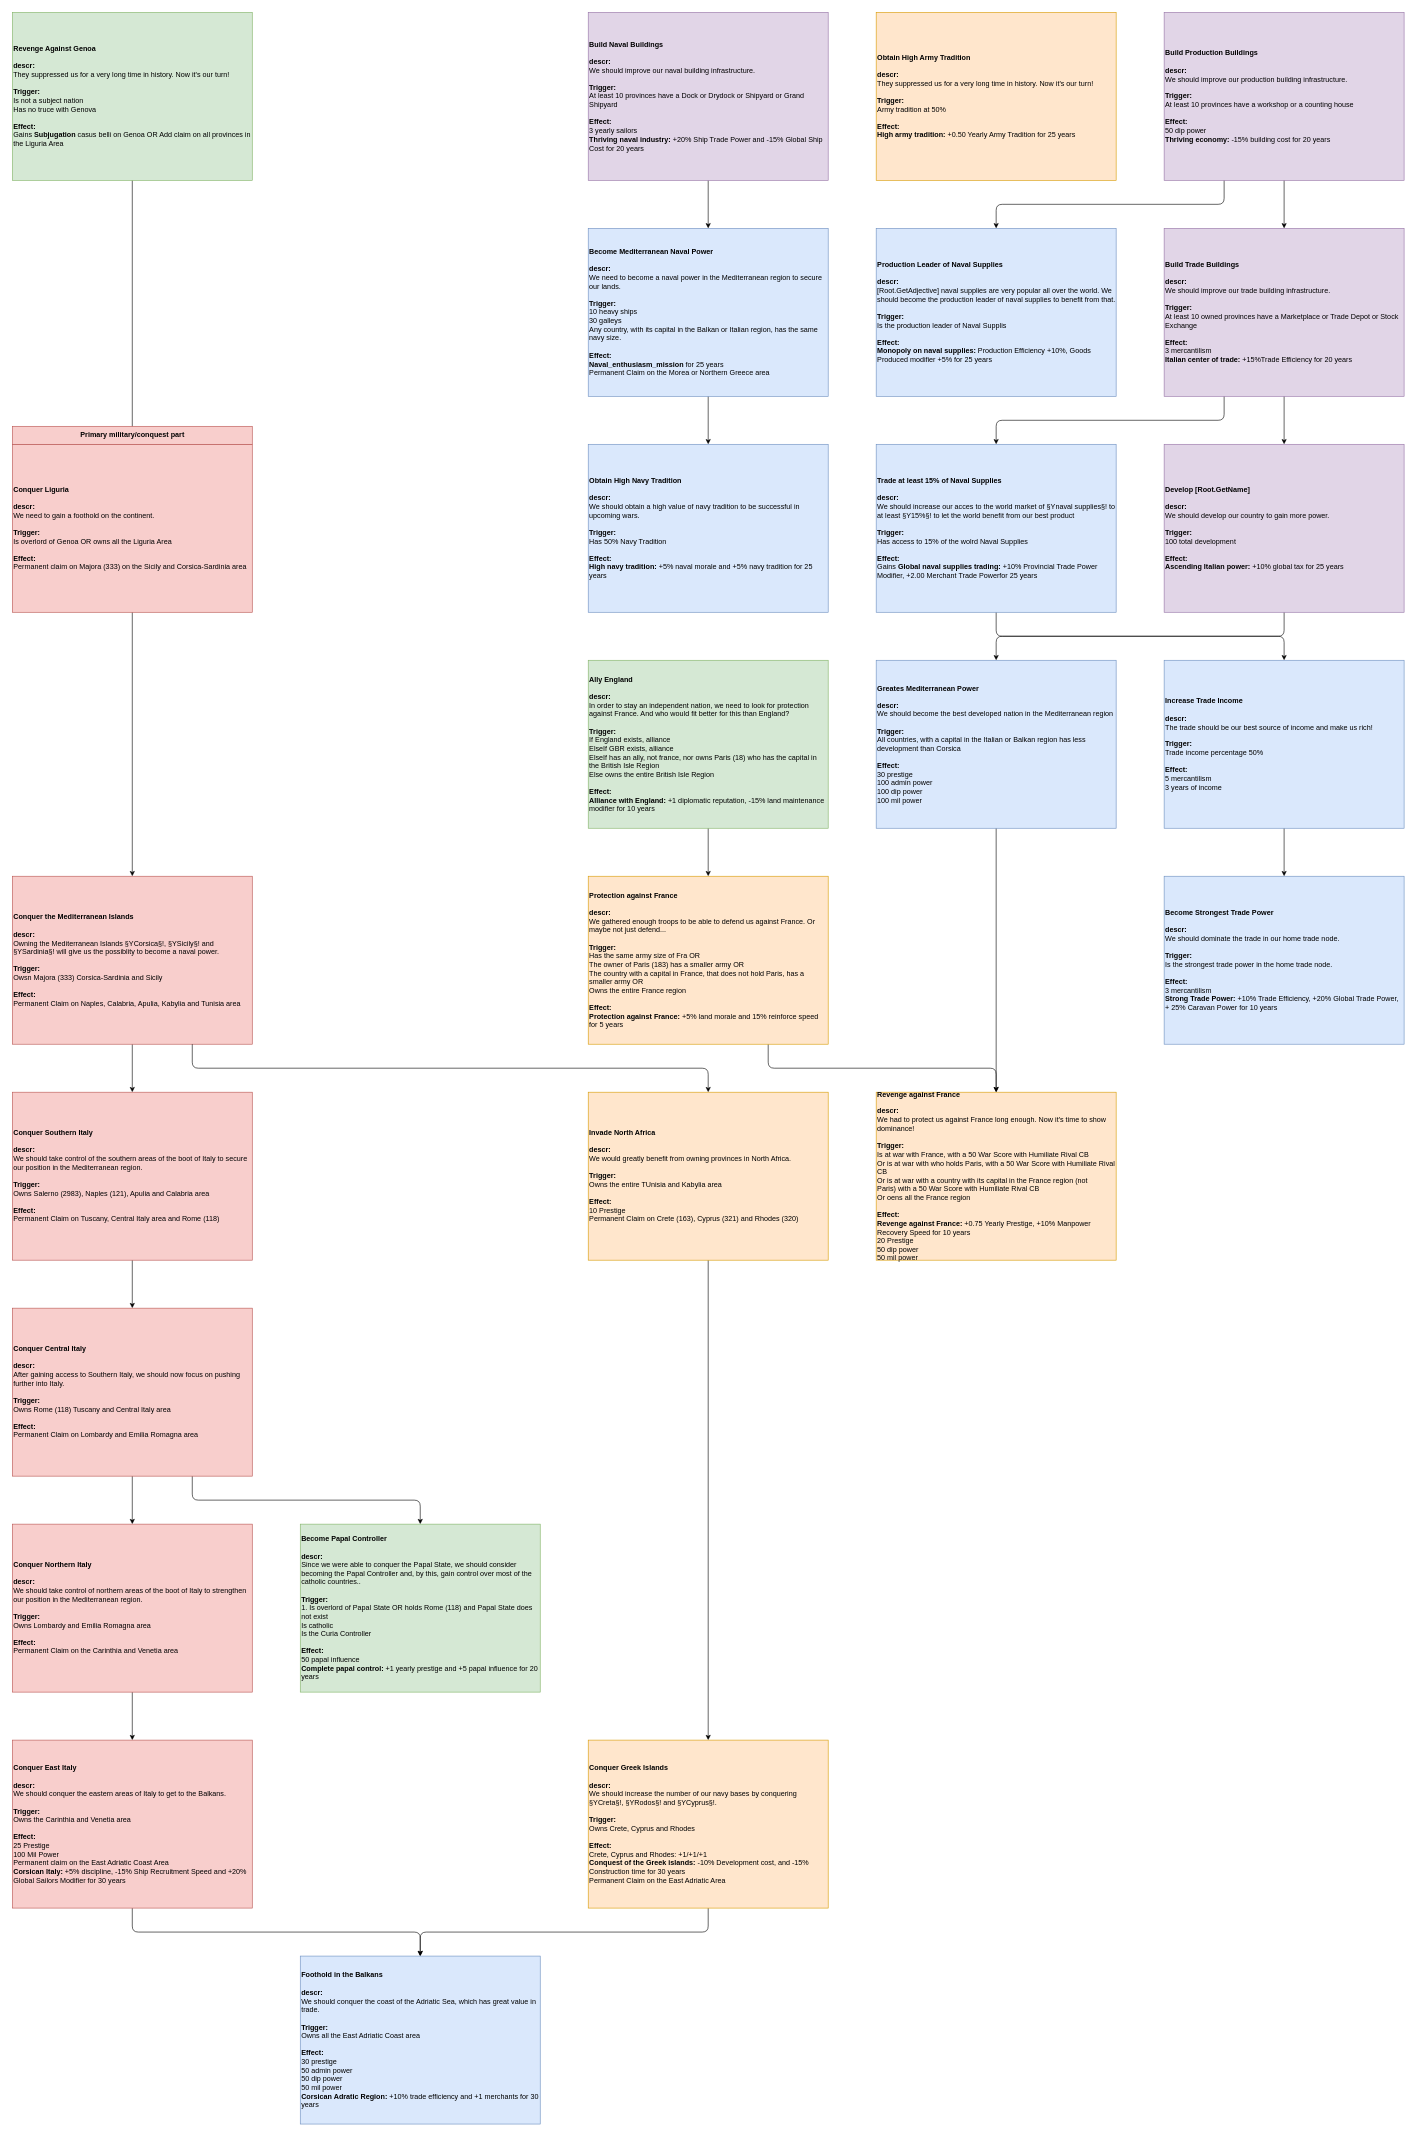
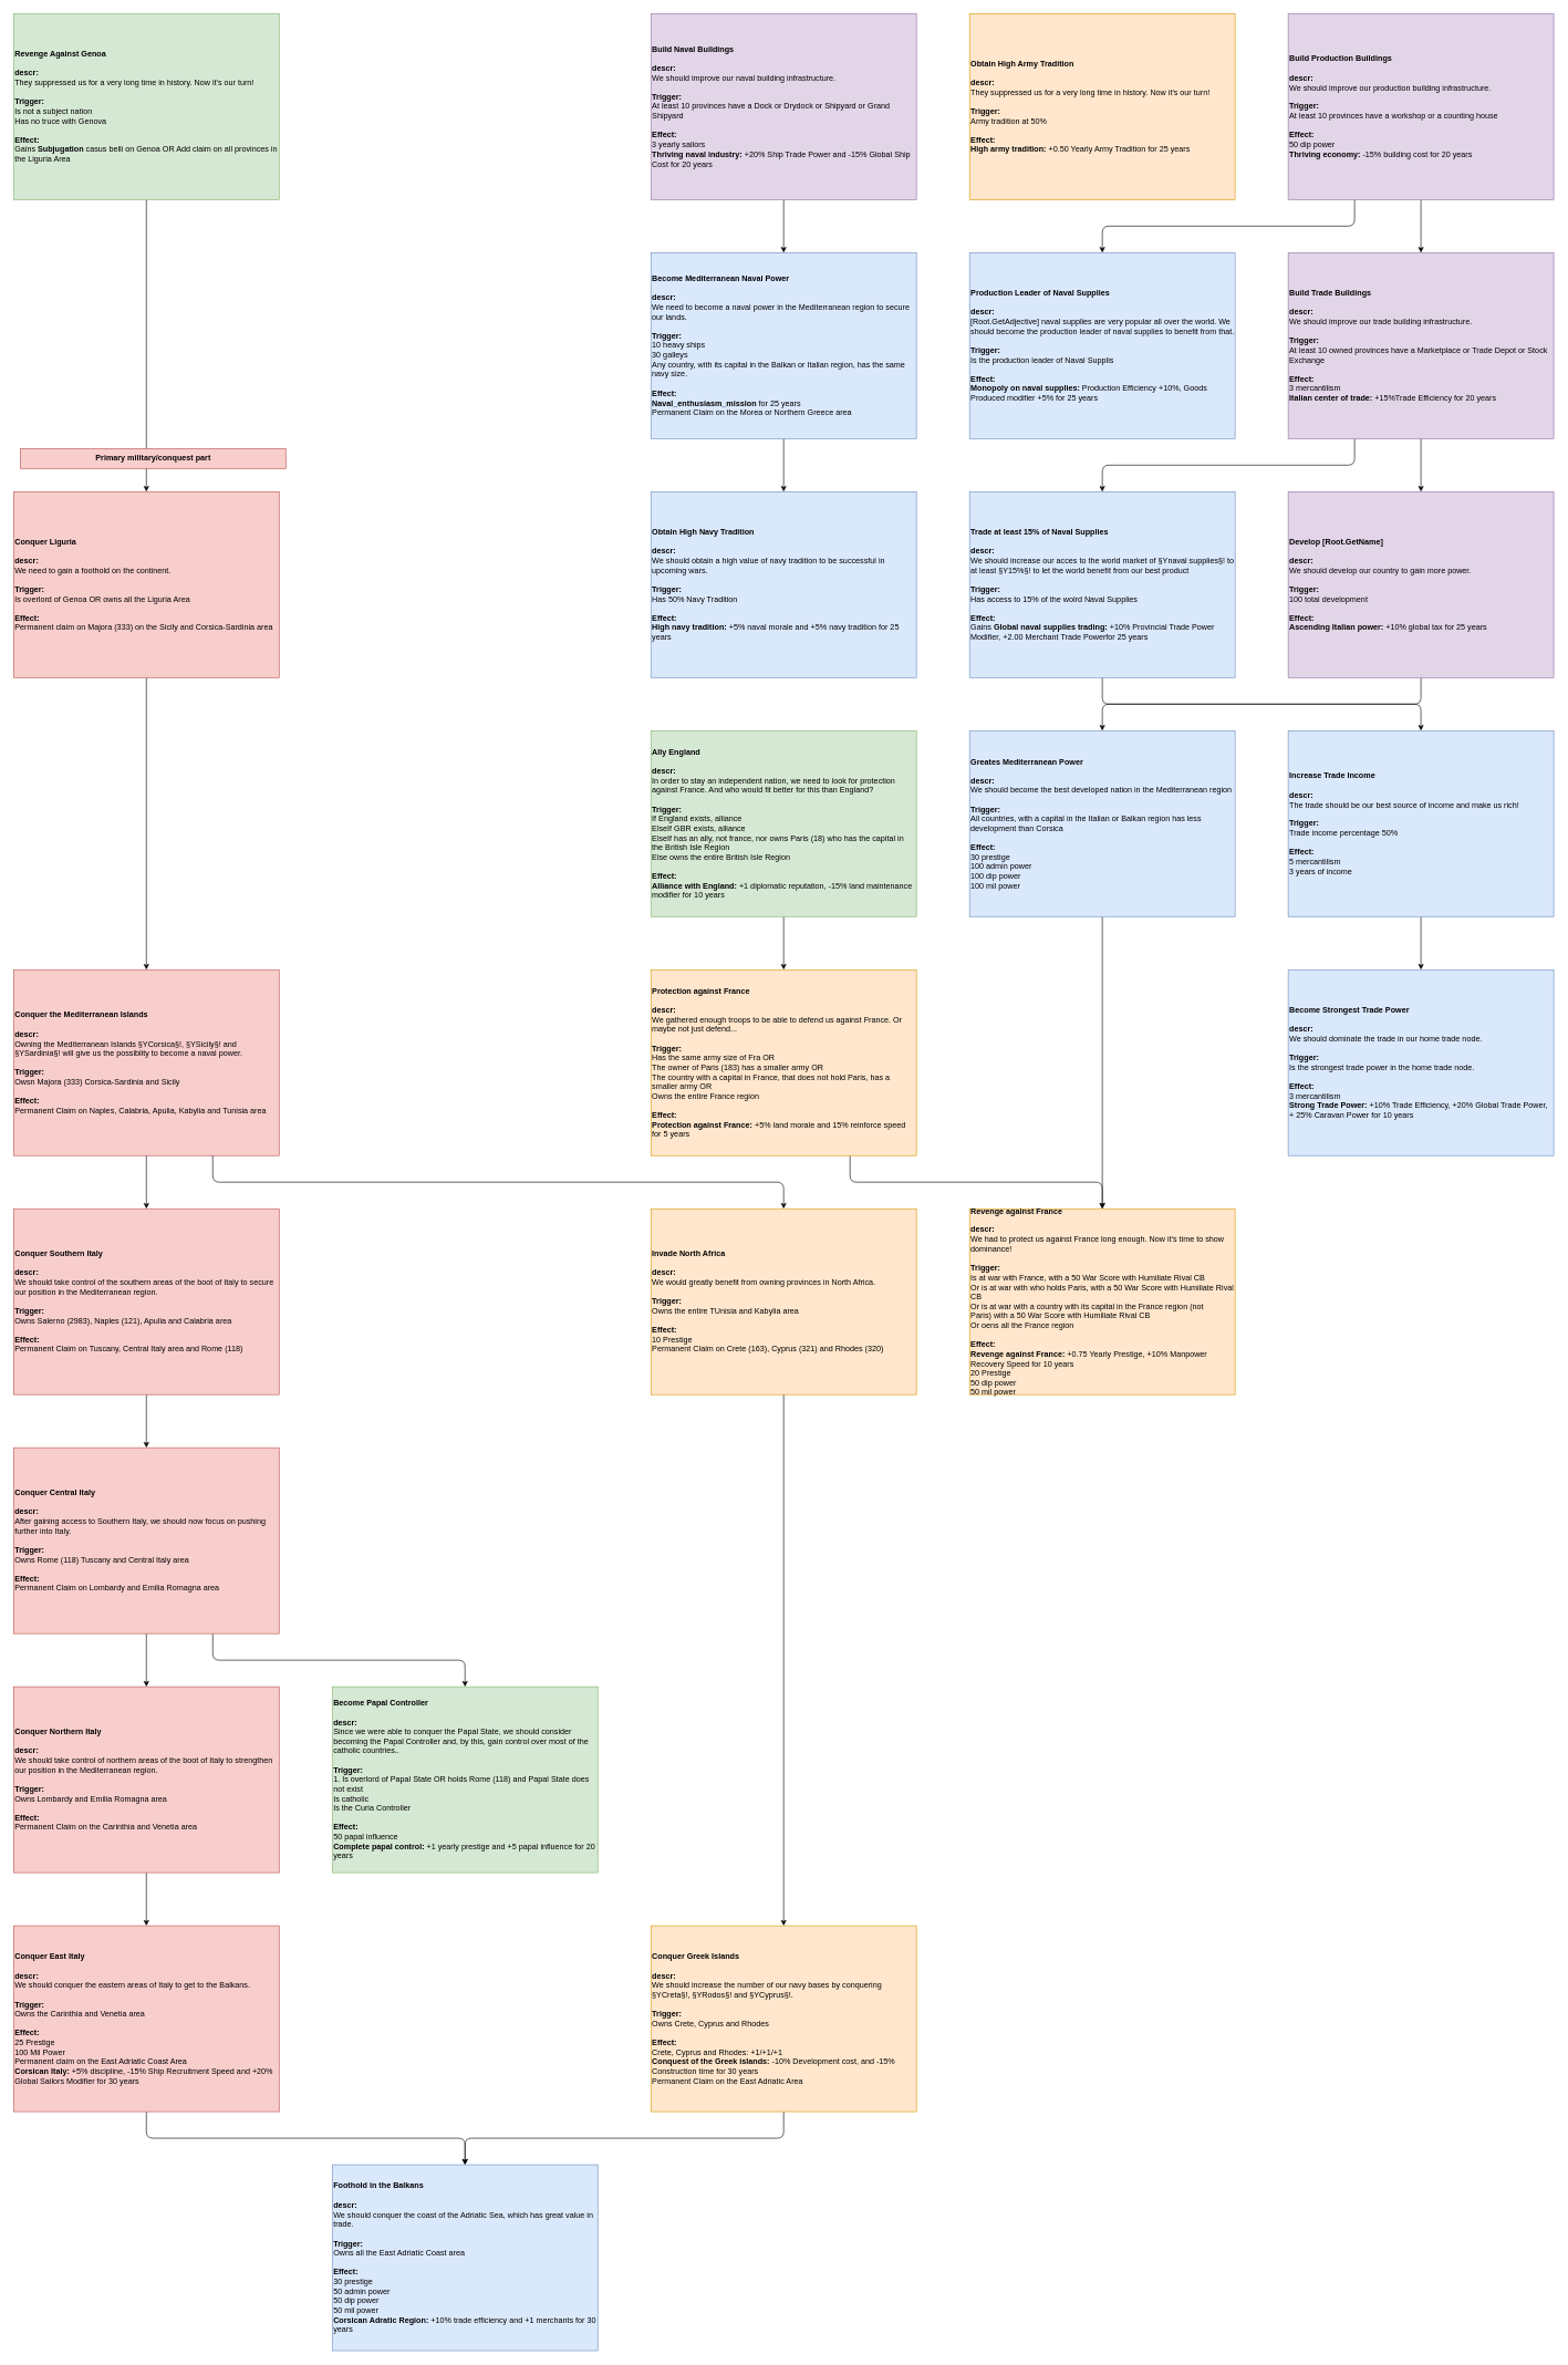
- <mxCell id="59" value="Primary military/conquest part" style="text;html=1;fontSize=12;fontStyle=1;align=center;fillColor=#f8cecc;strokeColor=#b85450;" parent="1" vertex="1"><mxGeometry y="710" width="400" height="30" as="geometry" x="20" /></mxCell>
+ <mxCell id="59" value="Primary military/conquest part" style="text;html=1;fontSize=12;fontStyle=1;align=center;fillColor=#f8cecc;strokeColor=#b85450;" parent="1" vertex="1"><mxGeometry x="30" y="675" width="400" height="30" as="geometry" /></mxCell>
